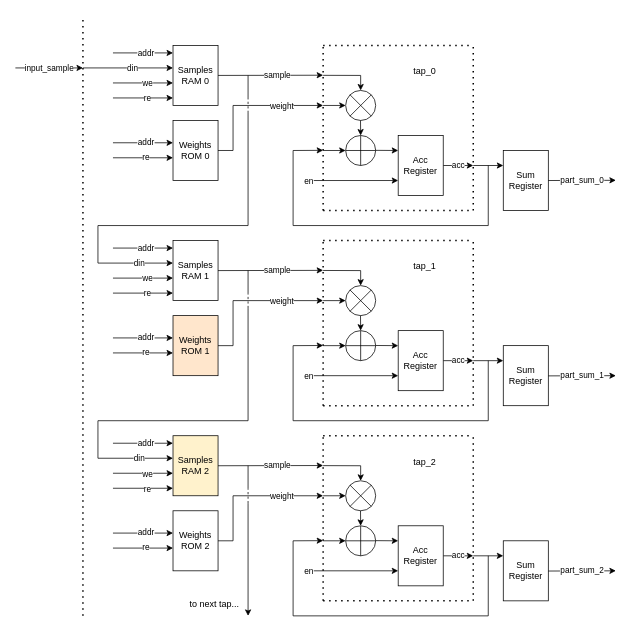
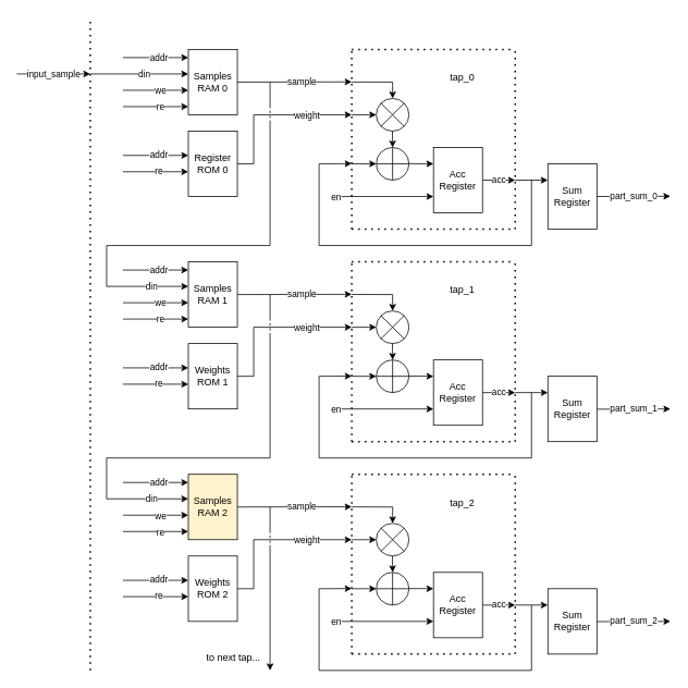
- <mxCell id="13" value="Weights ROM 0" style="rounded=0;whiteSpace=wrap;html=1;" vertex="1" parent="1"><mxGeometry x="230" y="160" width="60" height="80" as="geometry" /></mxCell>
+ <mxCell id="13" value="Register ROM 0" style="rounded=0;whiteSpace=wrap;html=1;" vertex="1" parent="1"><mxGeometry x="230" y="160" width="60" height="80" as="geometry" /></mxCell>
- <mxCell id="59" value="&lt;div&gt;Weights ROM 1&lt;br&gt;&lt;/div&gt;" style="rounded=0;whiteSpace=wrap;html=1;fillColor=#ffe6cc;" vertex="1" parent="1"><mxGeometry x="230" y="420" width="60" height="80" as="geometry" /></mxCell>
+ <mxCell id="59" value="&lt;div&gt;Weights ROM 1&lt;br&gt;&lt;/div&gt;" style="rounded=0;whiteSpace=wrap;html=1;" vertex="1" parent="1"><mxGeometry x="230" y="420" width="60" height="80" as="geometry" /></mxCell>
